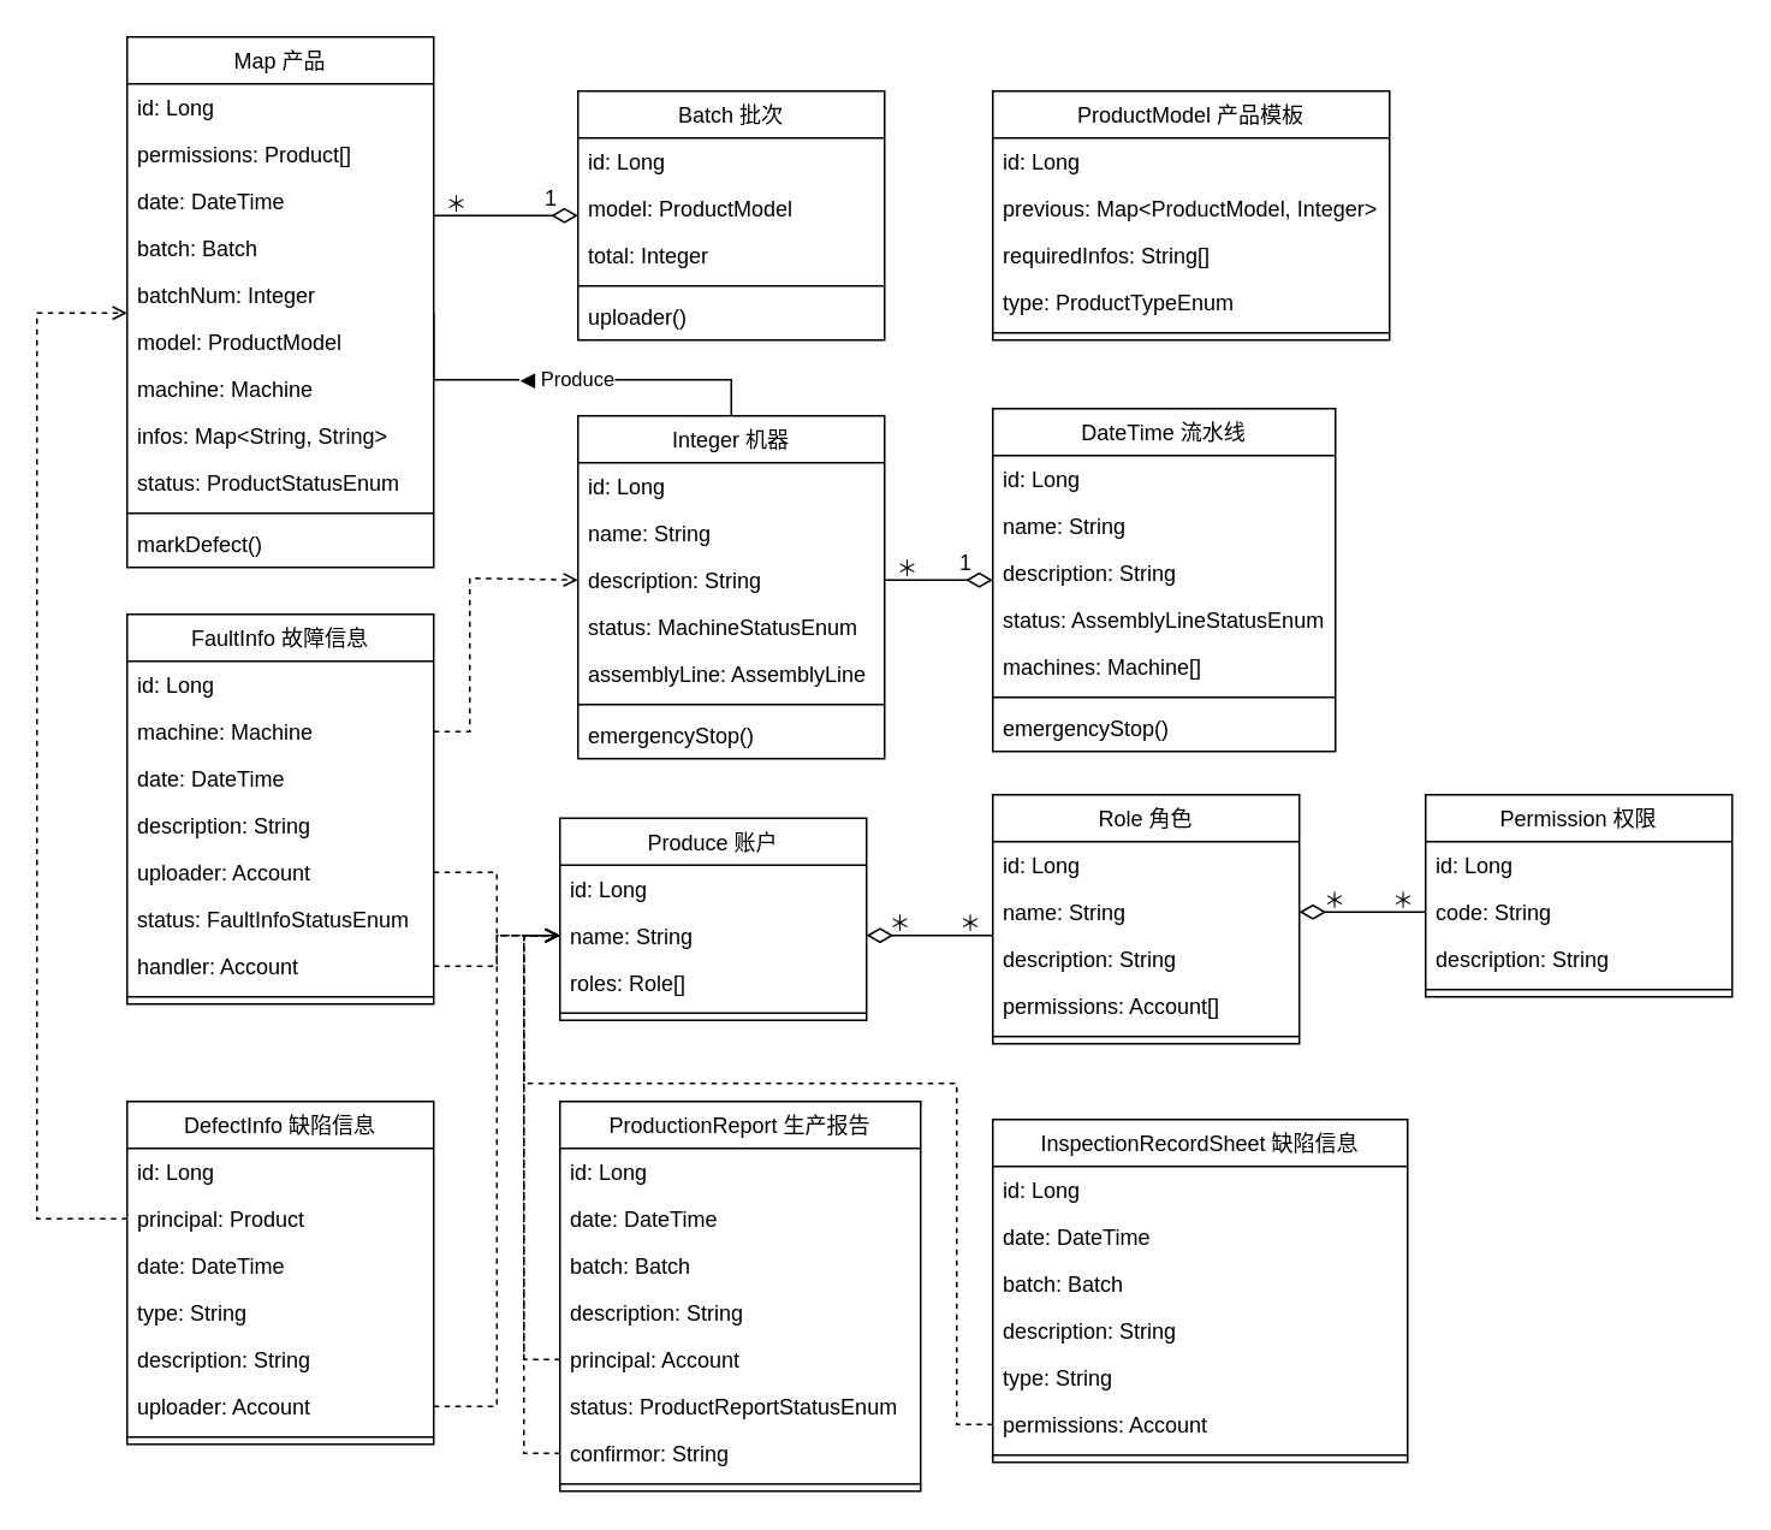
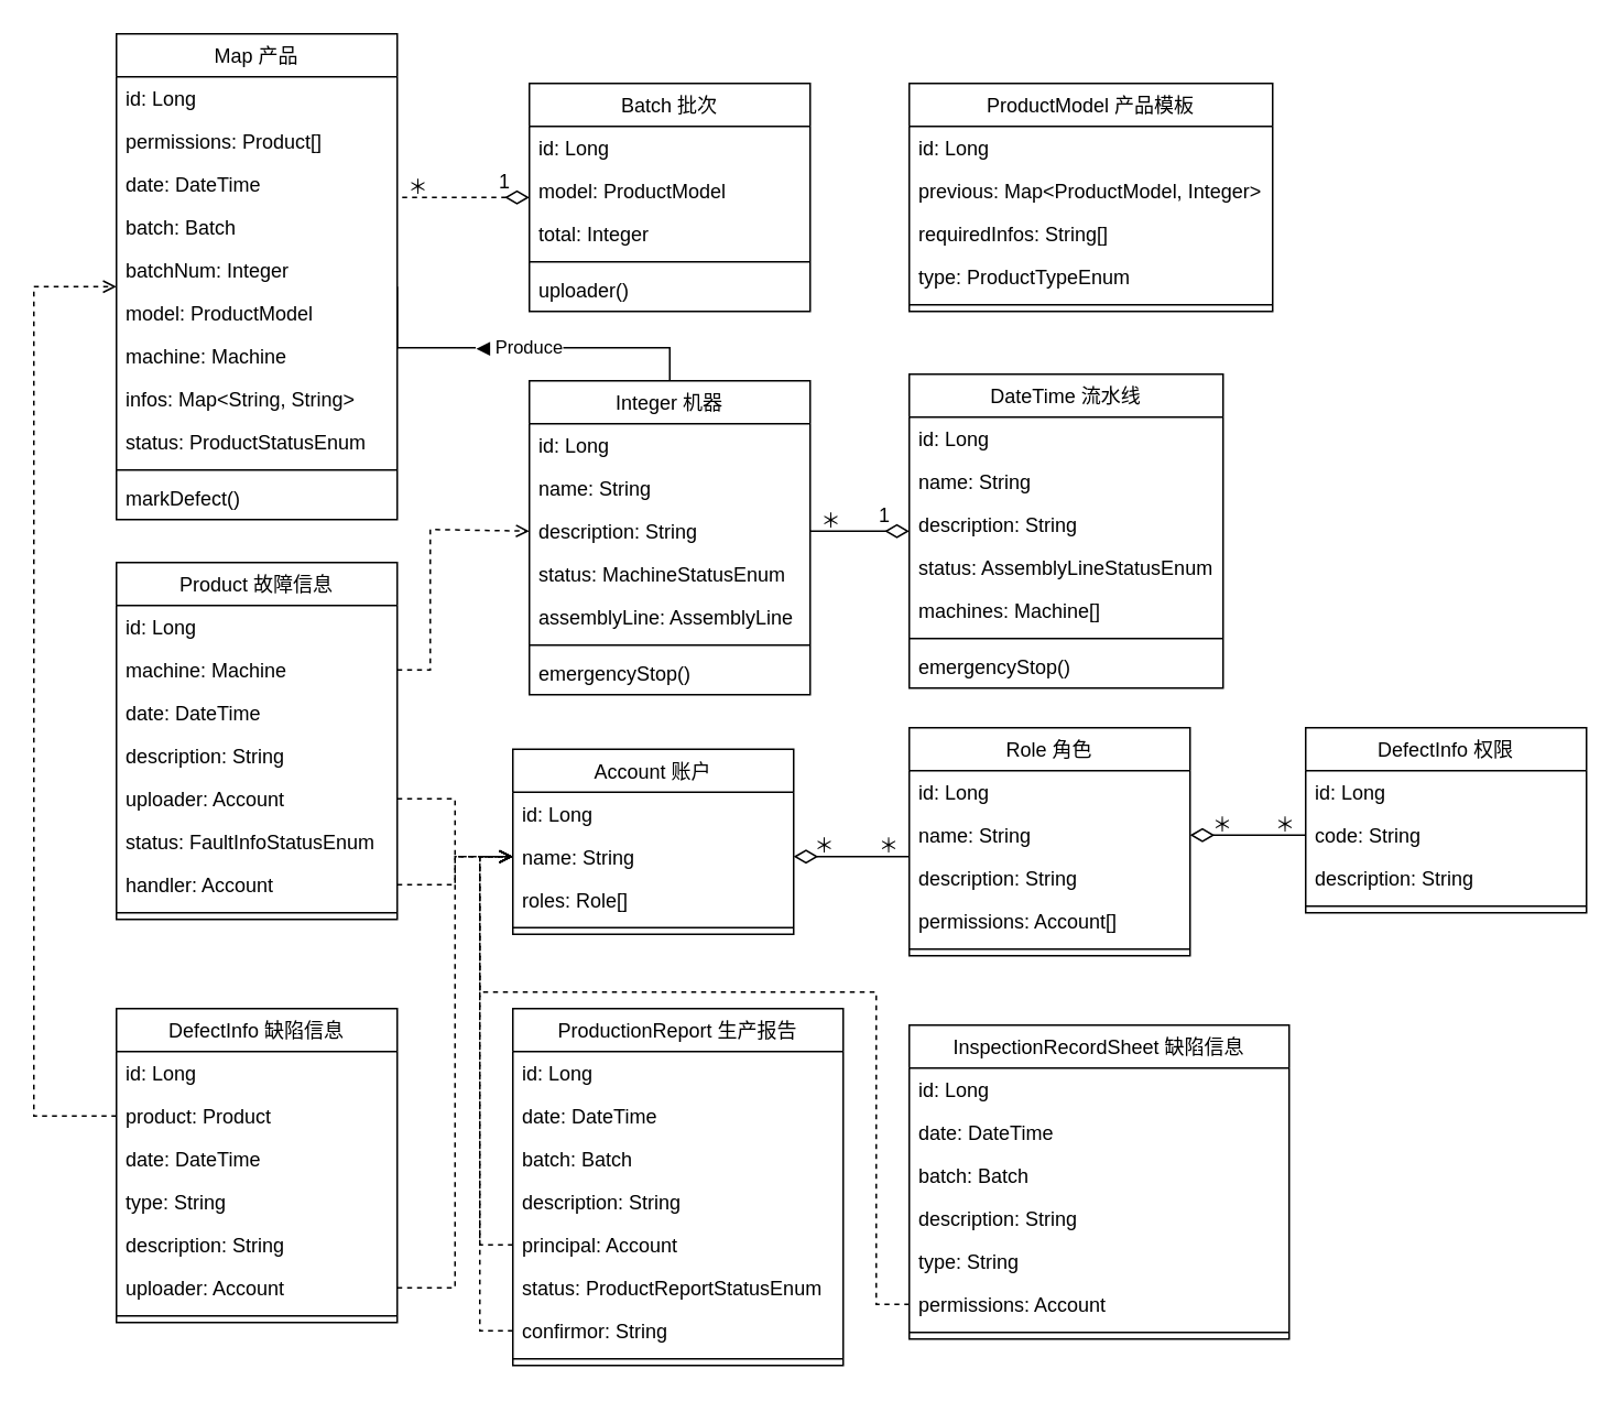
- <mxCell id="104" value="" style="endArrow=none;shadow=0;strokeWidth=1;rounded=0;endFill=0;elbow=vertical;startArrow=diamondThin;startFill=0;startSize=12;endSize=12;edgeStyle=elbowEdgeStyle;" parent="1" source="98" target="2" edge="1"><mxGeometry x="0.5" y="41" relative="1" as="geometry"><mxPoint x="380" y="90" as="sourcePoint" /><mxPoint x="310" y="90" as="targetPoint" /><mxPoint x="-40" y="32" as="offset" /></mxGeometry></mxCell>
+ <mxCell id="104" value="" style="endArrow=none;shadow=0;strokeWidth=1;rounded=0;endFill=0;elbow=vertical;startArrow=diamondThin;startFill=0;startSize=12;endSize=12;edgeStyle=elbowEdgeStyle;dashed=1;" parent="1" source="98" target="2" edge="1"><mxGeometry x="0.5" y="41" relative="1" as="geometry"><mxPoint x="380" y="90" as="sourcePoint" /><mxPoint x="310" y="90" as="targetPoint" /><mxPoint x="-40" y="32" as="offset" /></mxGeometry></mxCell>
- <mxCell id="30" value="FaultInfo 故障信息" style="swimlane;fontStyle=0;align=center;verticalAlign=top;childLayout=stackLayout;horizontal=1;startSize=26;horizontalStack=0;resizeParent=1;resizeLast=0;collapsible=1;marginBottom=0;rounded=0;shadow=0;strokeWidth=1;" parent="1" vertex="1"><mxGeometry x="70" y="340" width="170" height="216" as="geometry"><mxRectangle x="230" y="140" width="160" height="26" as="alternateBounds" /></mxGeometry></mxCell>
+ <mxCell id="30" value="Product 故障信息" style="swimlane;fontStyle=0;align=center;verticalAlign=top;childLayout=stackLayout;horizontal=1;startSize=26;horizontalStack=0;resizeParent=1;resizeLast=0;collapsible=1;marginBottom=0;rounded=0;shadow=0;strokeWidth=1;" parent="1" vertex="1"><mxGeometry x="70" y="340" width="170" height="216" as="geometry"><mxRectangle x="230" y="140" width="160" height="26" as="alternateBounds" /></mxGeometry></mxCell>
- <mxCell id="25" value="Permission 权限" style="swimlane;fontStyle=0;align=center;verticalAlign=top;childLayout=stackLayout;horizontal=1;startSize=26;horizontalStack=0;resizeParent=1;resizeLast=0;collapsible=1;marginBottom=0;rounded=0;shadow=0;strokeWidth=1;" parent="1" vertex="1"><mxGeometry x="790" y="440" width="170" height="112" as="geometry"><mxRectangle x="230" y="140" width="160" height="26" as="alternateBounds" /></mxGeometry></mxCell>
+ <mxCell id="25" value="DefectInfo 权限" style="swimlane;fontStyle=0;align=center;verticalAlign=top;childLayout=stackLayout;horizontal=1;startSize=26;horizontalStack=0;resizeParent=1;resizeLast=0;collapsible=1;marginBottom=0;rounded=0;shadow=0;strokeWidth=1;" parent="1" vertex="1"><mxGeometry x="790" y="440" width="170" height="112" as="geometry"><mxRectangle x="230" y="140" width="160" height="26" as="alternateBounds" /></mxGeometry></mxCell>
- <mxCell id="14" value="Produce 账户" style="swimlane;fontStyle=0;align=center;verticalAlign=top;childLayout=stackLayout;horizontal=1;startSize=26;horizontalStack=0;resizeParent=1;resizeLast=0;collapsible=1;marginBottom=0;rounded=0;shadow=0;strokeWidth=1;" parent="1" vertex="1"><mxGeometry x="310" y="453" width="170" height="112" as="geometry"><mxRectangle x="230" y="140" width="160" height="26" as="alternateBounds" /></mxGeometry></mxCell>
+ <mxCell id="14" value="Account 账户" style="swimlane;fontStyle=0;align=center;verticalAlign=top;childLayout=stackLayout;horizontal=1;startSize=26;horizontalStack=0;resizeParent=1;resizeLast=0;collapsible=1;marginBottom=0;rounded=0;shadow=0;strokeWidth=1;" parent="1" vertex="1"><mxGeometry x="310" y="453" width="170" height="112" as="geometry"><mxRectangle x="230" y="140" width="160" height="26" as="alternateBounds" /></mxGeometry></mxCell>
- <mxCell id="58" value="principal: Product" style="text;align=left;verticalAlign=top;spacingLeft=4;spacingRight=4;overflow=hidden;rotatable=0;points=[[0,0.5],[1,0.5]];portConstraint=eastwest;rounded=0;shadow=0;html=0;" parent="56" vertex="1"><mxGeometry y="52" width="170" height="26" as="geometry" /></mxCell>
+ <mxCell id="58" value="product: Product" style="text;align=left;verticalAlign=top;spacingLeft=4;spacingRight=4;overflow=hidden;rotatable=0;points=[[0,0.5],[1,0.5]];portConstraint=eastwest;rounded=0;shadow=0;html=0;" parent="56" vertex="1"><mxGeometry y="52" width="170" height="26" as="geometry" /></mxCell>
